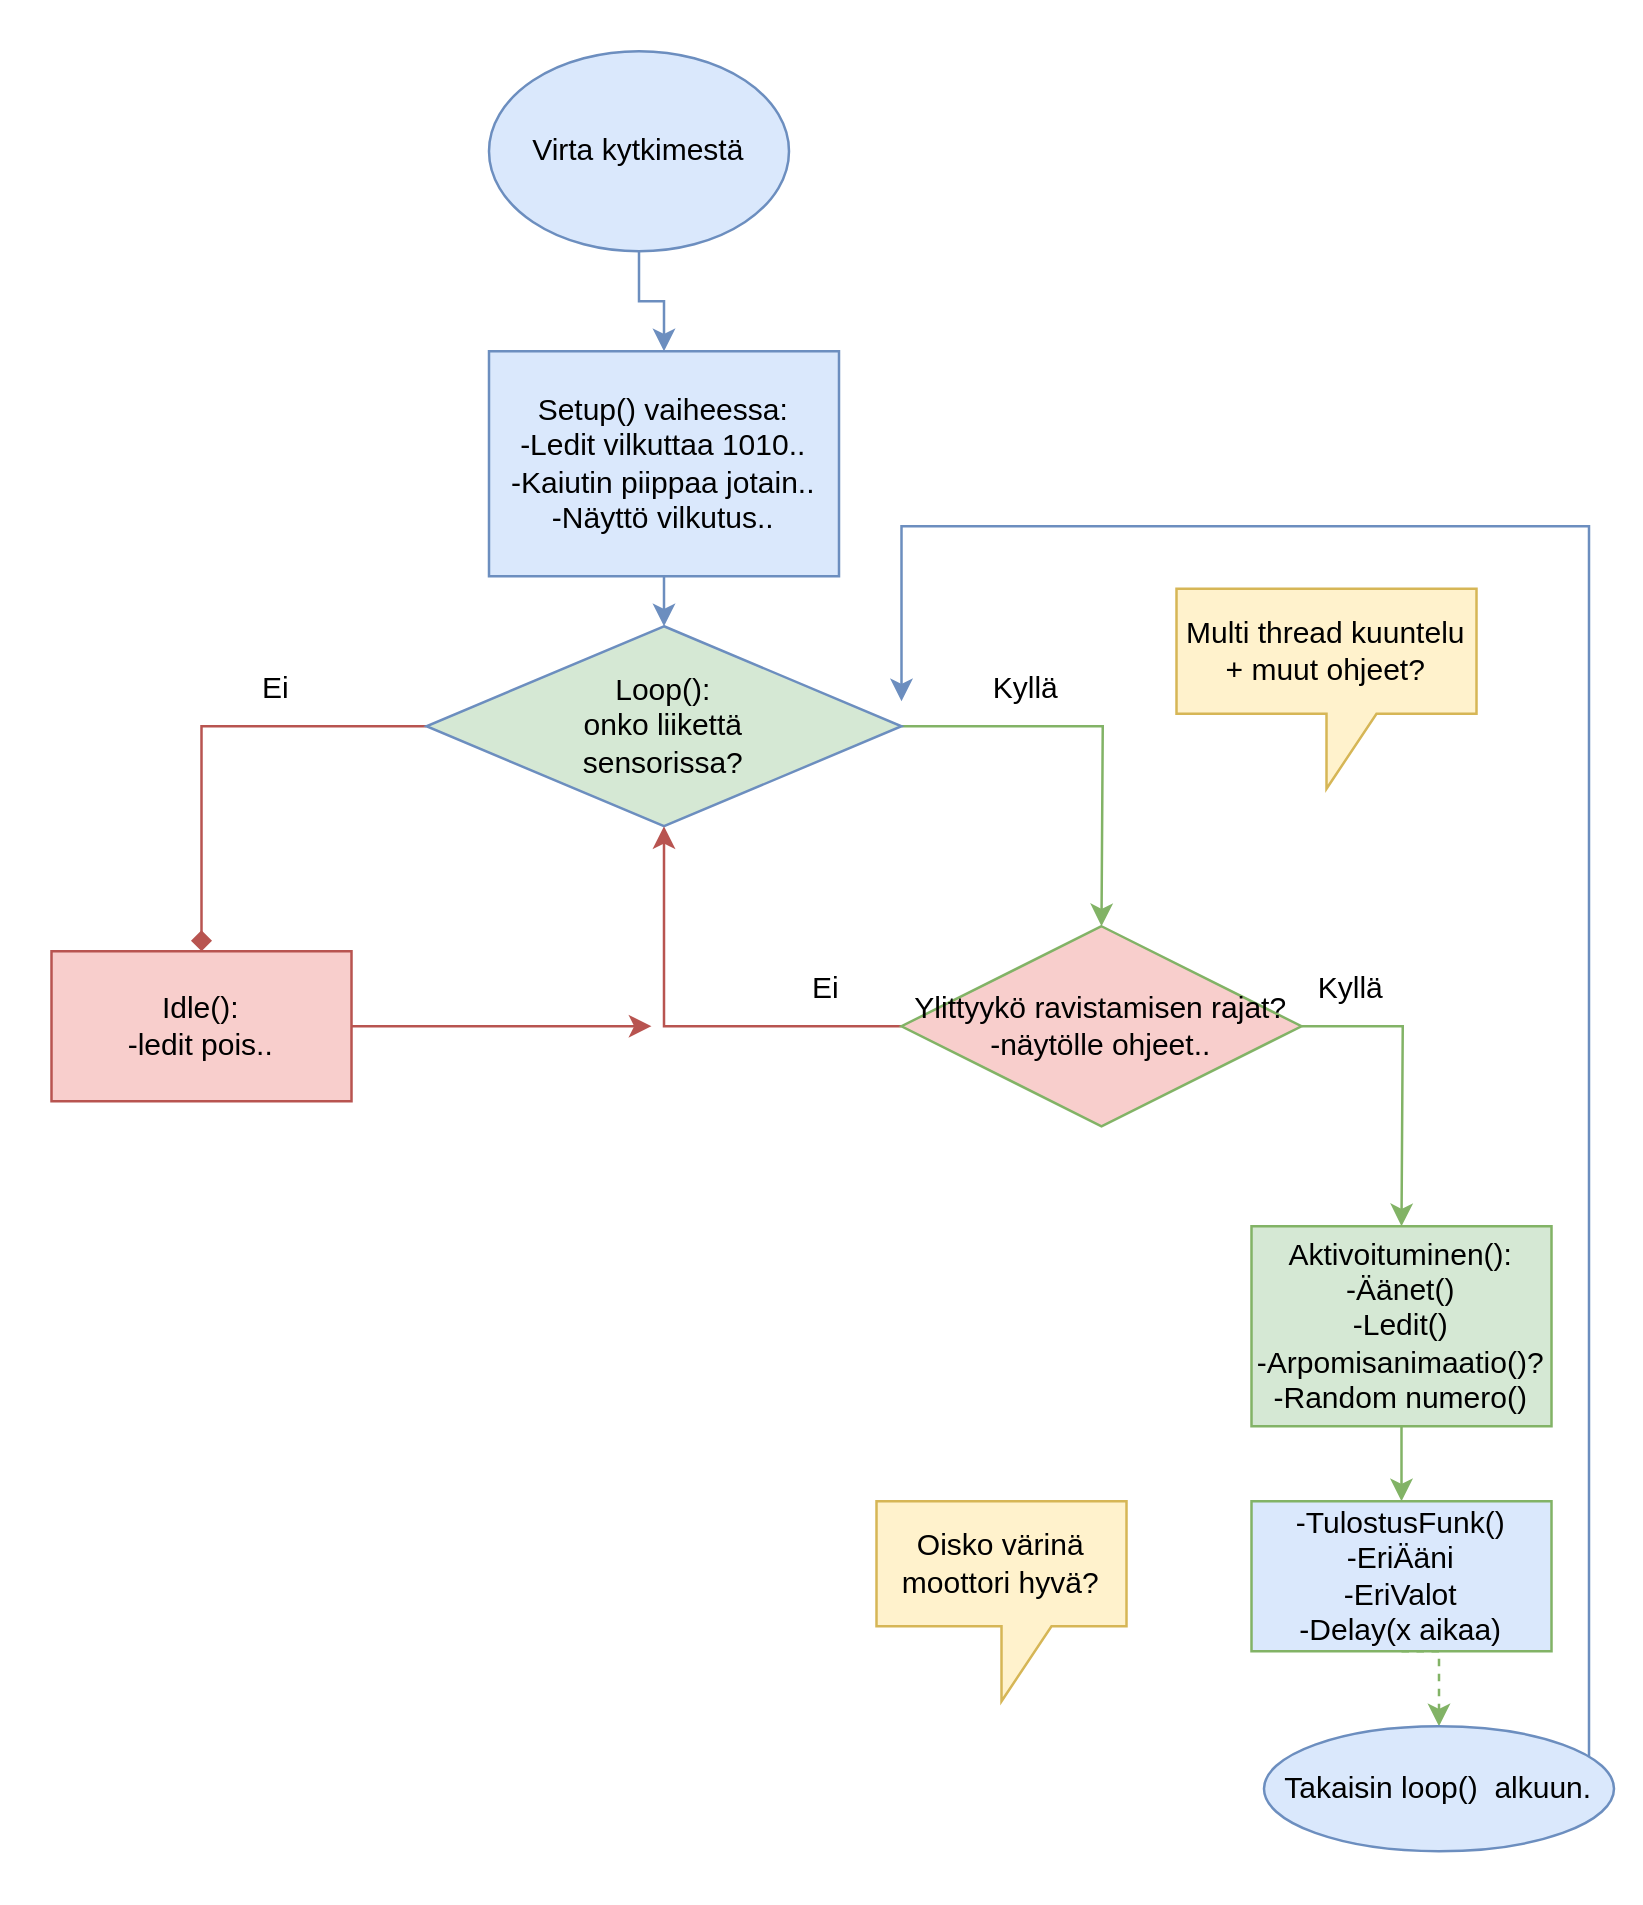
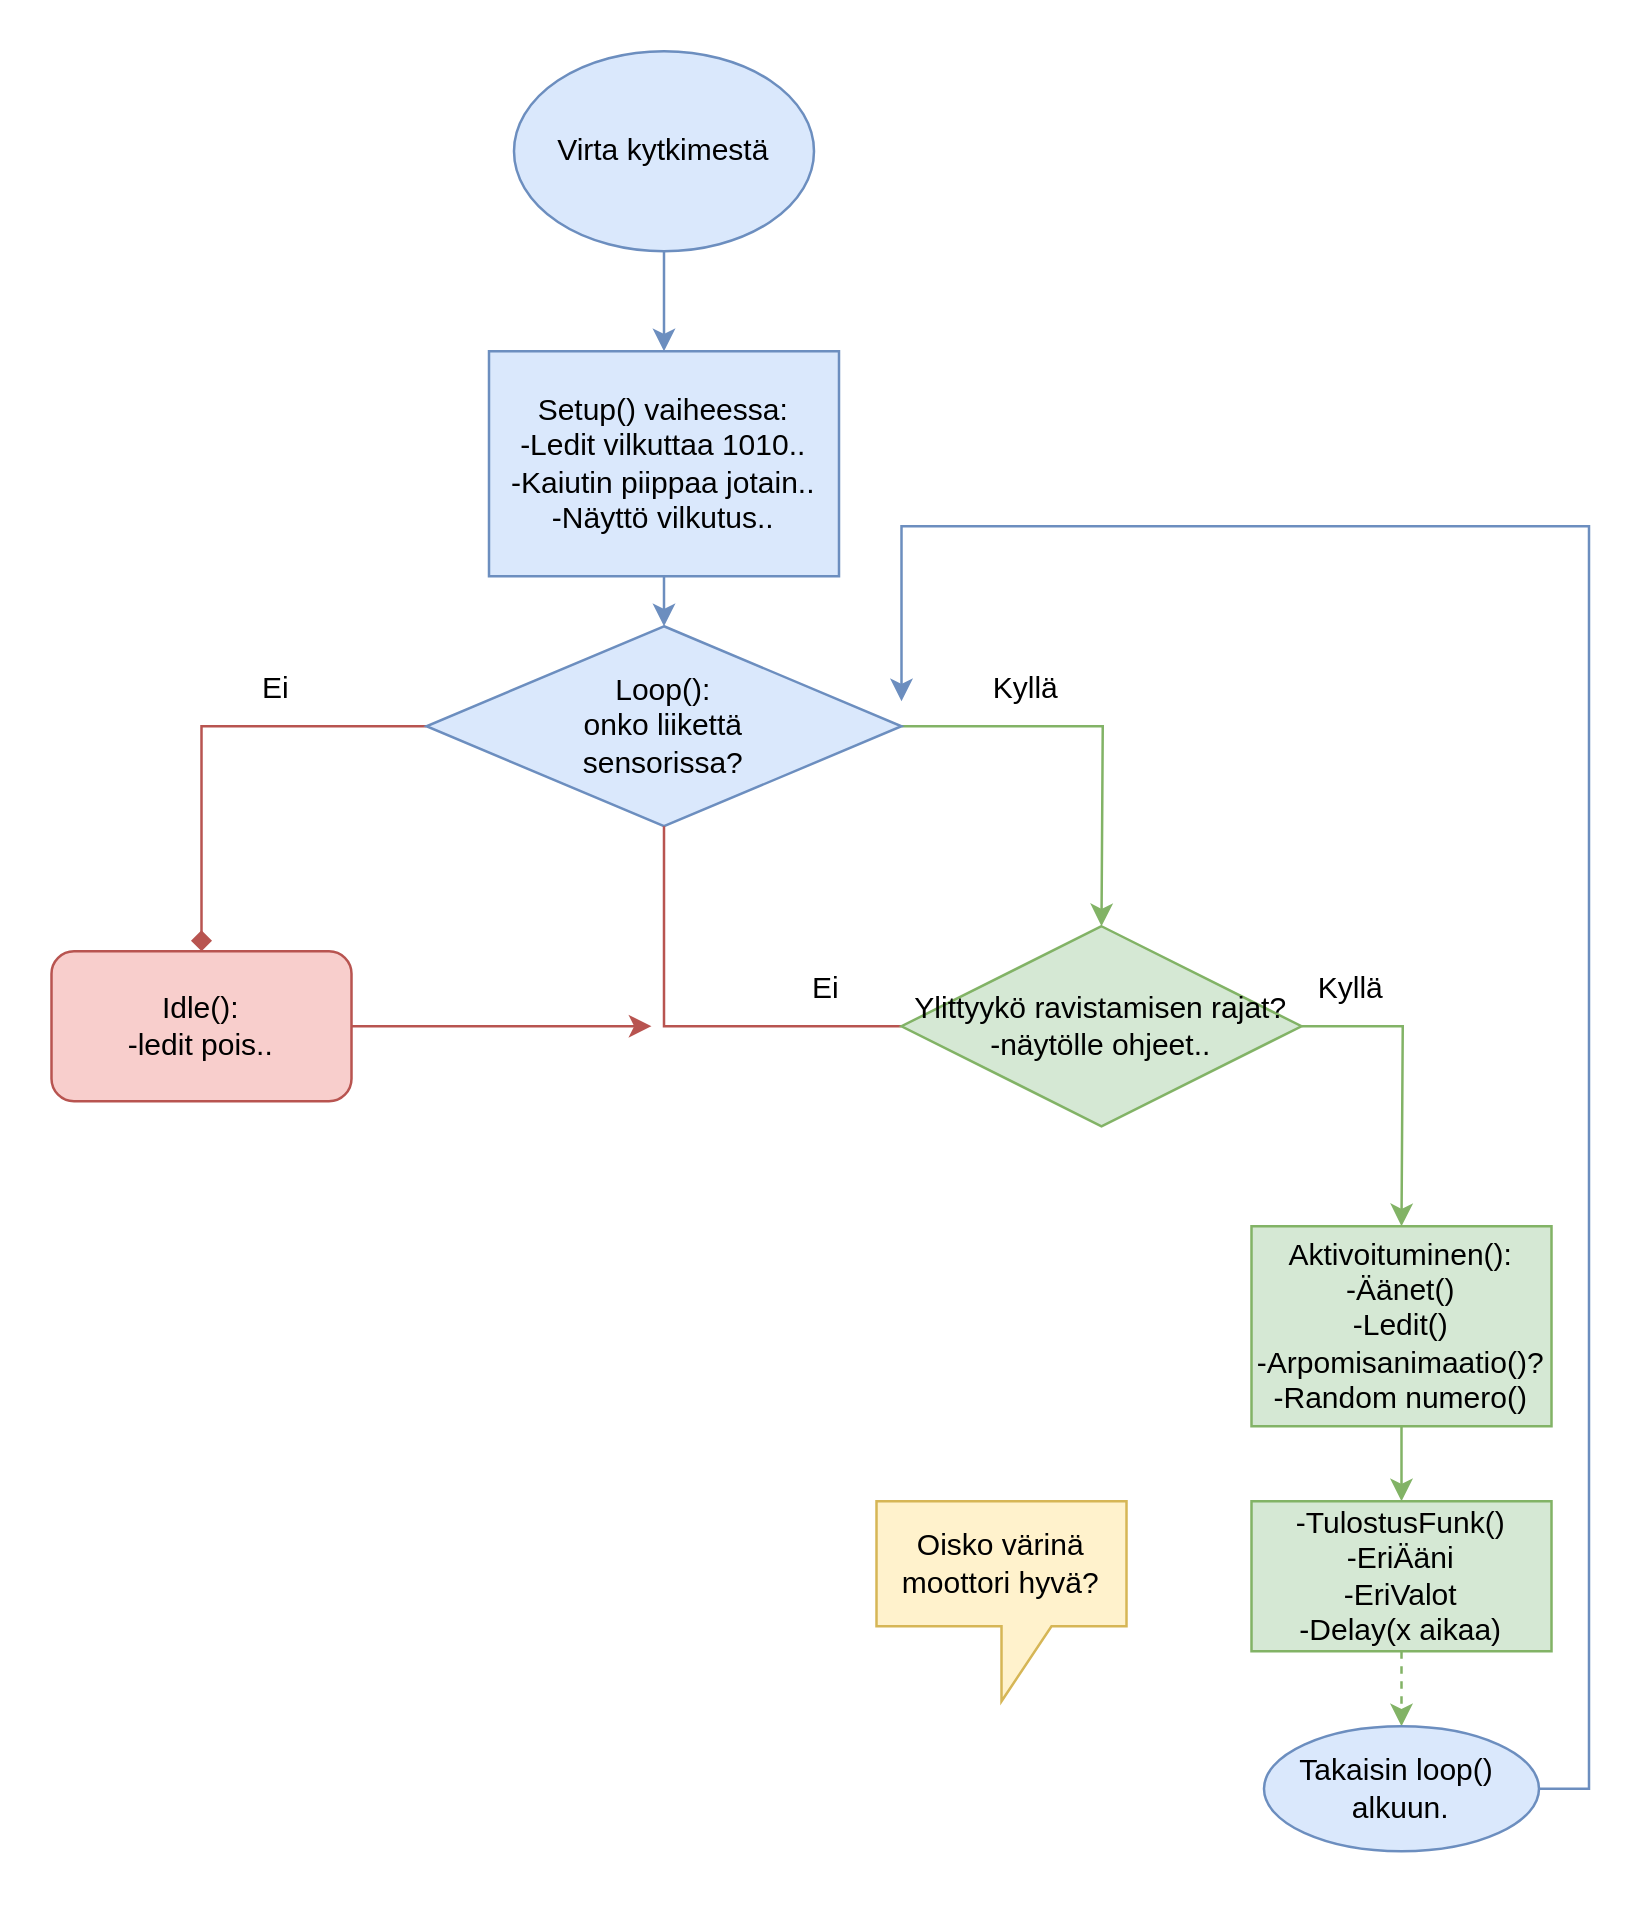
- <mxCell id="3" value="Virta kytkimestä" style="ellipse;whiteSpace=wrap;html=1;fillColor=#dae8fc;strokeColor=#6c8ebf;" vertex="1" parent="1"><mxGeometry x="195" y="20" width="120" height="80" as="geometry" /></mxCell>
+ <mxCell id="3" value="Virta kytkimestä" style="ellipse;whiteSpace=wrap;html=1;fillColor=#dae8fc;strokeColor=#6c8ebf;" vertex="1" parent="1"><mxGeometry x="205" y="20" width="120" height="80" as="geometry" /></mxCell>
- <mxCell id="23" value="Multi thread kuuntelu + muut ohjeet?" style="shape=callout;whiteSpace=wrap;html=1;perimeter=calloutPerimeter;fillColor=#fff2cc;strokeColor=#d6b656;" vertex="1" parent="1"><mxGeometry x="470" y="235" width="120" height="80" as="geometry" /></mxCell>
- <mxCell id="8" value="Loop():&lt;br&gt;onko liikettä &lt;br&gt;sensorissa?" style="rhombus;whiteSpace=wrap;html=1;fillColor=#d5e8d4;strokeColor=#6c8ebf;" vertex="1" parent="1"><mxGeometry x="170" y="250" width="190" height="80" as="geometry" /></mxCell>
+ <mxCell id="8" value="Loop():&lt;br&gt;onko liikettä &lt;br&gt;sensorissa?" style="rhombus;whiteSpace=wrap;html=1;fillColor=#dae8fc;strokeColor=#6c8ebf;" vertex="1" parent="1"><mxGeometry x="170" y="250" width="190" height="80" as="geometry" /></mxCell>
- <mxCell id="13" style="edgeStyle=orthogonalEdgeStyle;rounded=0;orthogonalLoop=1;jettySize=auto;html=1;exitX=0;exitY=0.5;exitDx=0;exitDy=0;entryX=0.5;entryY=1;entryDx=0;entryDy=0;fillColor=#f8cecc;strokeColor=#b85450;" edge="1" parent="1" source="15" target="8"><mxGeometry relative="1" as="geometry"><mxPoint x="240" y="410" as="targetPoint" /></mxGeometry></mxCell>
+ <mxCell id="13" style="edgeStyle=orthogonalEdgeStyle;rounded=0;orthogonalLoop=1;jettySize=auto;html=1;exitX=0;exitY=0.5;exitDx=0;exitDy=0;entryX=0.5;entryY=1;entryDx=0;entryDy=0;fillColor=#f8cecc;strokeColor=#b85450;endArrow=none;" edge="1" parent="1" source="15" target="8"><mxGeometry relative="1" as="geometry"><mxPoint x="240" y="410" as="targetPoint" /></mxGeometry></mxCell>
- <mxCell id="10" value="Idle():&lt;br&gt;-ledit pois.." style="rounded=0;whiteSpace=wrap;html=1;fillColor=#f8cecc;strokeColor=#b85450;" vertex="1" parent="1"><mxGeometry x="20" y="380" width="120" height="60" as="geometry" /></mxCell>
+ <mxCell id="10" value="Idle():&lt;br&gt;-ledit pois.." style="whiteSpace=wrap;html=1;fillColor=#f8cecc;strokeColor=#b85450;rounded=1;" vertex="1" parent="1"><mxGeometry x="20" y="380" width="120" height="60" as="geometry" /></mxCell>
- <mxCell id="15" value="Ylittyykö ravistamisen rajat?&lt;br&gt;-näytölle ohjeet.." style="rhombus;whiteSpace=wrap;html=1;fillColor=#f8cecc;strokeColor=#82b366;" vertex="1" parent="1"><mxGeometry x="360" y="370" width="160" height="80" as="geometry" /></mxCell>
+ <mxCell id="15" value="Ylittyykö ravistamisen rajat?&lt;br&gt;-näytölle ohjeet.." style="rhombus;whiteSpace=wrap;html=1;fillColor=#d5e8d4;strokeColor=#82b366;" vertex="1" parent="1"><mxGeometry x="360" y="370" width="160" height="80" as="geometry" /></mxCell>
- <mxCell id="21" value="-TulostusFunk()&lt;br&gt;-EriÄäni&lt;br&gt;-EriValot&lt;br&gt;-Delay(x aikaa)" style="rounded=0;whiteSpace=wrap;html=1;fillColor=#dae8fc;strokeColor=#82b366;" vertex="1" parent="1"><mxGeometry x="500" y="600" width="120" height="60" as="geometry" /></mxCell>
+ <mxCell id="21" value="-TulostusFunk()&lt;br&gt;-EriÄäni&lt;br&gt;-EriValot&lt;br&gt;-Delay(x aikaa)" style="rounded=0;whiteSpace=wrap;html=1;fillColor=#d5e8d4;strokeColor=#82b366;" vertex="1" parent="1"><mxGeometry x="500" y="600" width="120" height="60" as="geometry" /></mxCell>
- <mxCell id="25" value="Takaisin loop()&amp;nbsp; alkuun." style="ellipse;whiteSpace=wrap;html=1;fillColor=#dae8fc;strokeColor=#6c8ebf;" vertex="1" parent="1"><mxGeometry x="505" y="690" width="140" height="50" as="geometry" /></mxCell>
+ <mxCell id="25" value="Takaisin loop()&amp;nbsp; alkuun." style="ellipse;whiteSpace=wrap;html=1;fillColor=#dae8fc;strokeColor=#6c8ebf;" vertex="1" parent="1"><mxGeometry x="505" y="690" width="110" height="50" as="geometry" /></mxCell>
